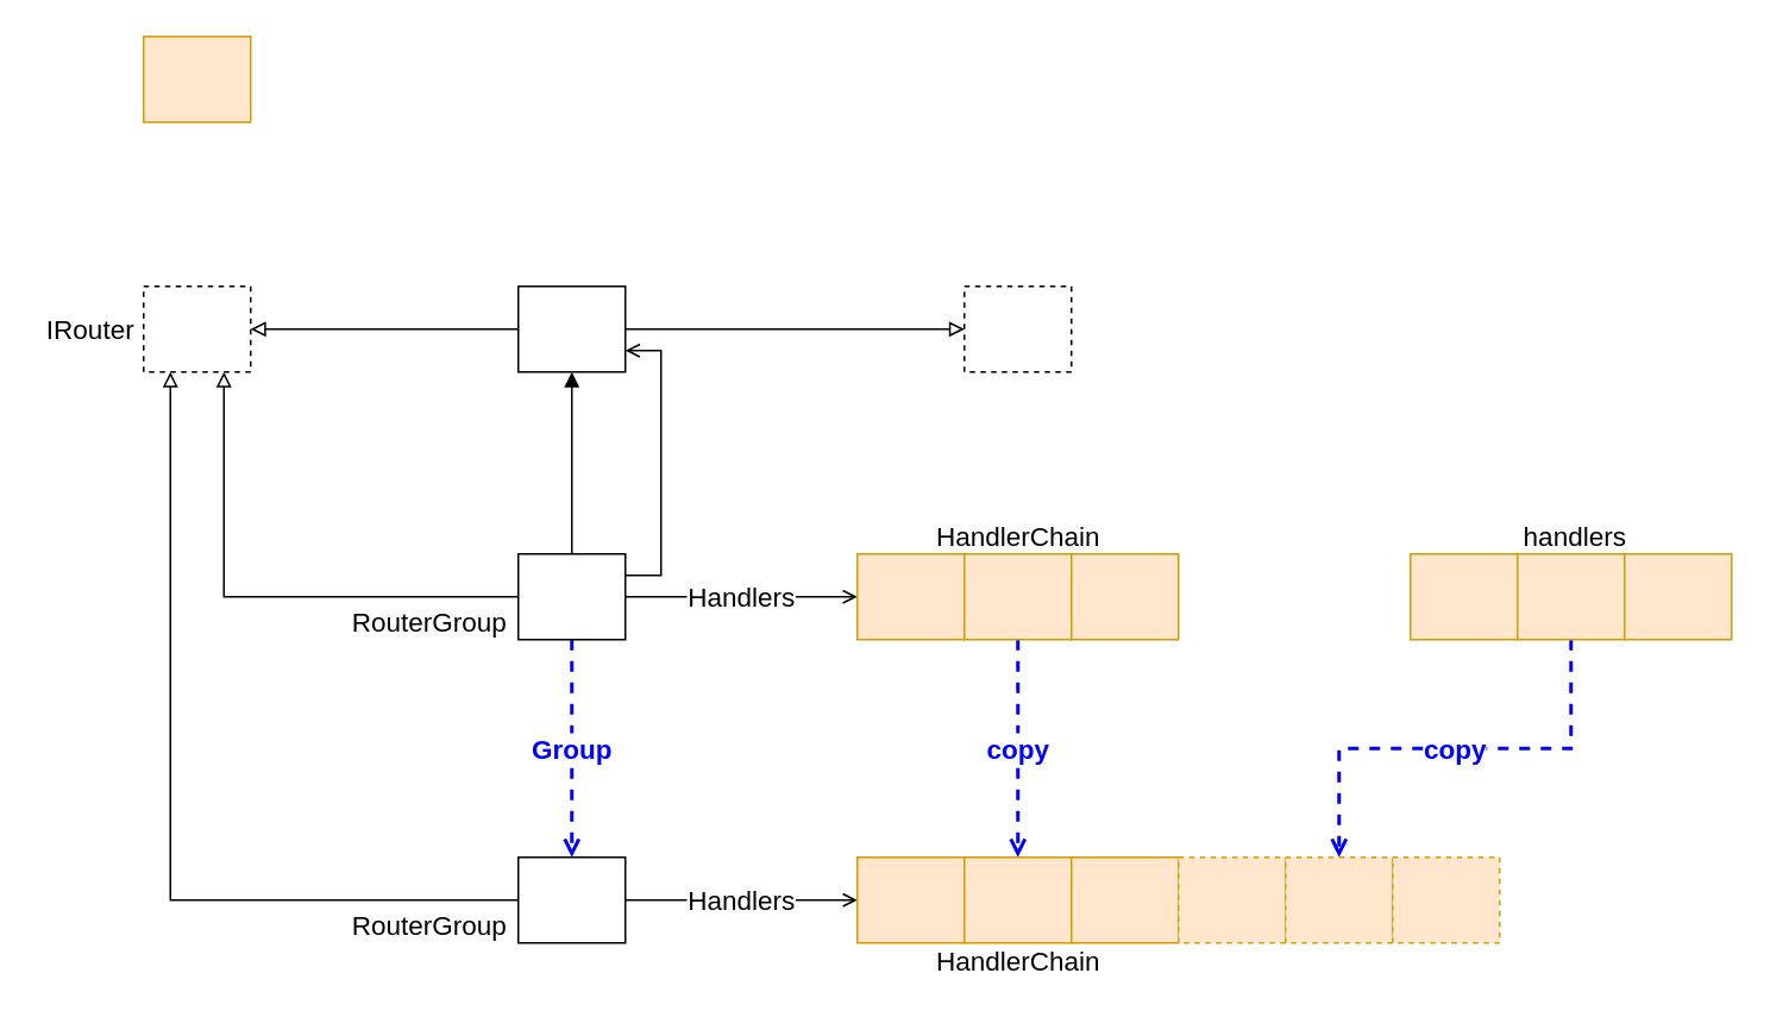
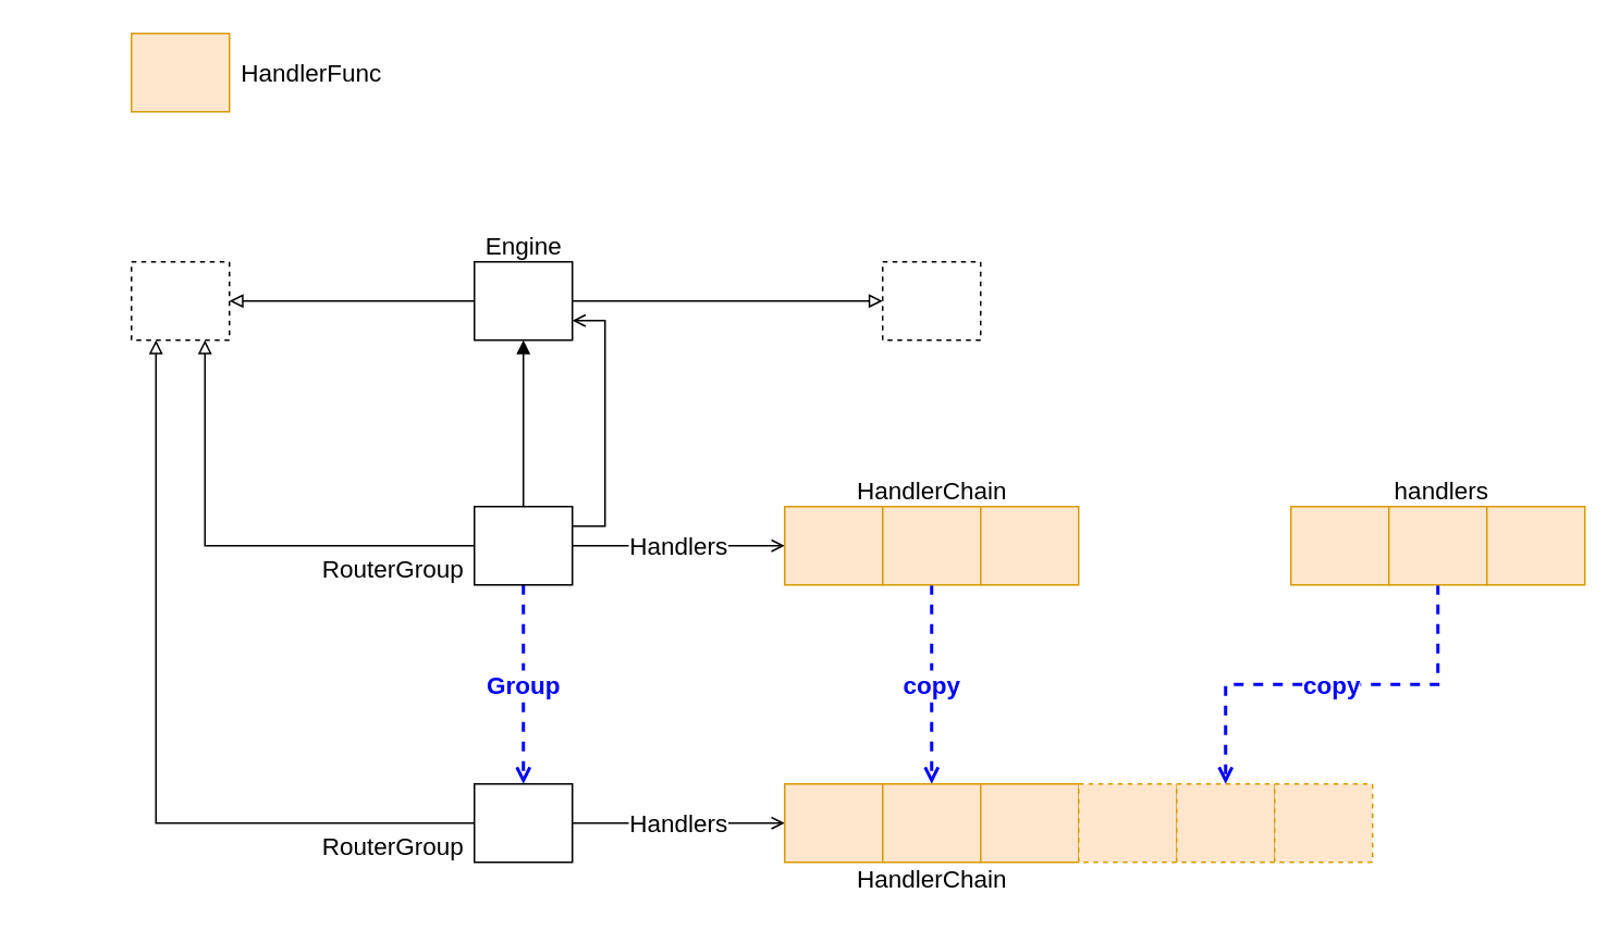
+ <mxCell id="19" value="HandlerFunc" style="text;html=1;align=center;verticalAlign=middle;resizable=0;points=[];autosize=1;strokeColor=none;fillColor=none;fontSize=15;" vertex="1" parent="1"><mxGeometry x="140" y="34" width="100" height="20" as="geometry" /></mxCell>
+ <mxCell id="17" value="Engine" style="text;html=1;align=center;verticalAlign=middle;resizable=0;points=[];autosize=1;strokeColor=none;fillColor=none;fontSize=15;" vertex="1" parent="1"><mxGeometry x="290" y="140" width="60" height="20" as="geometry" /></mxCell>
- <mxCell id="37" value="IRouter" style="text;html=1;align=center;verticalAlign=middle;resizable=0;points=[];autosize=1;strokeColor=none;fillColor=none;fontSize=15;fontColor=default;" vertex="1" parent="1"><mxGeometry x="20" y="174" width="60" height="20" as="geometry" /></mxCell>
